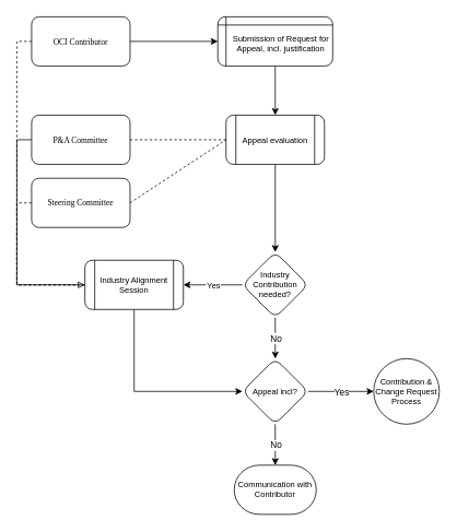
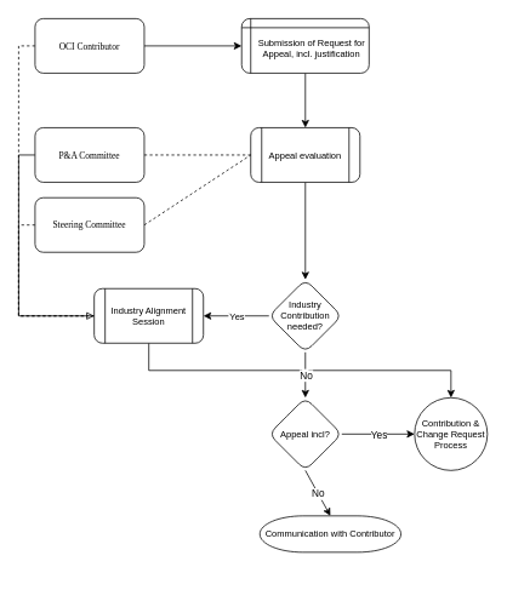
- <mxCell id="13" style="edgeStyle=orthogonalEdgeStyle;rounded=0;orthogonalLoop=1;jettySize=auto;html=1;exitX=0.5;exitY=1;exitDx=0;exitDy=0;entryX=0;entryY=0.5;entryDx=0;entryDy=0;fontSize=10;" parent="1" source="14" target="16" edge="1"><mxGeometry relative="1" as="geometry"><mxPoint x="145" y="377" as="sourcePoint" /></mxGeometry></mxCell>
+ <mxCell id="13" style="edgeStyle=orthogonalEdgeStyle;rounded=0;orthogonalLoop=1;jettySize=auto;html=1;exitX=0.5;exitY=1;exitDx=0;exitDy=0;fontSize=10;" parent="1" source="14" target="24" edge="1"><mxGeometry relative="1" as="geometry"><mxPoint x="145" y="377" as="sourcePoint" /></mxGeometry></mxCell>
- <mxCell id="21" value="Communication with Contributor" style="strokeWidth=1;html=1;shape=mxgraph.flowchart.terminator;whiteSpace=wrap;rounded=1;shadow=0;fontSize=10;" parent="1" vertex="1"><mxGeometry x="285" y="567" width="100" height="60" as="geometry" /></mxCell>
+ <mxCell id="21" value="Communication with Contributor" style="strokeWidth=1;html=1;shape=mxgraph.flowchart.terminator;whiteSpace=wrap;rounded=1;shadow=0;fontSize=10;" parent="1" vertex="1"><mxGeometry x="285" y="567" width="155" height="40" as="geometry" /></mxCell>
